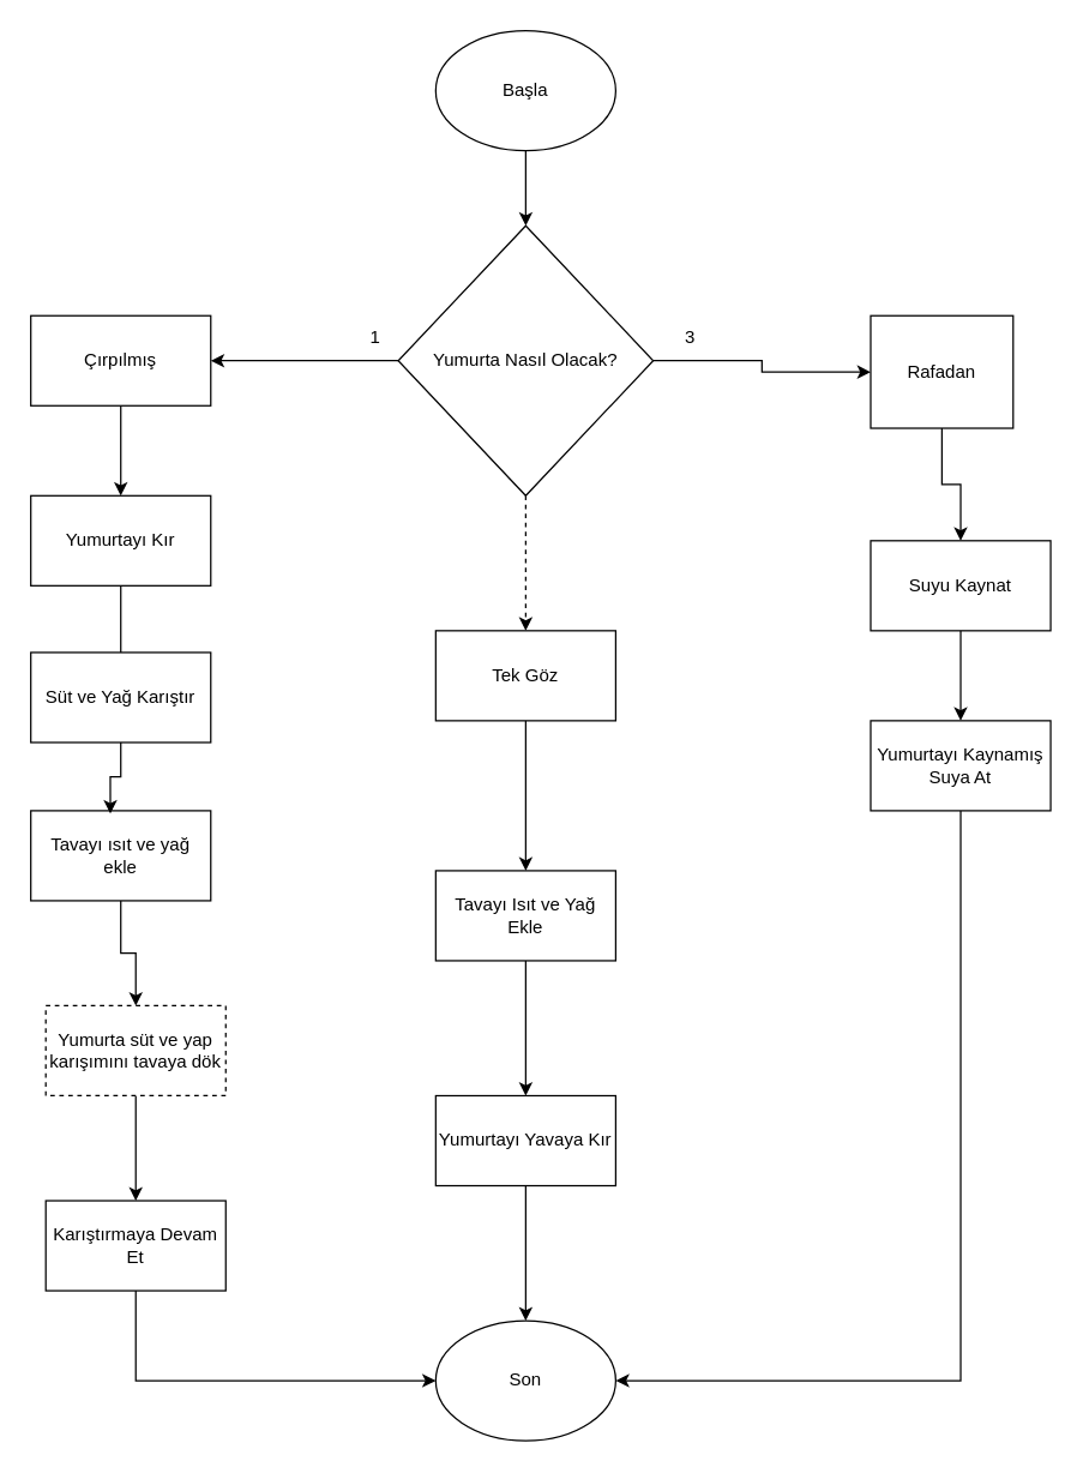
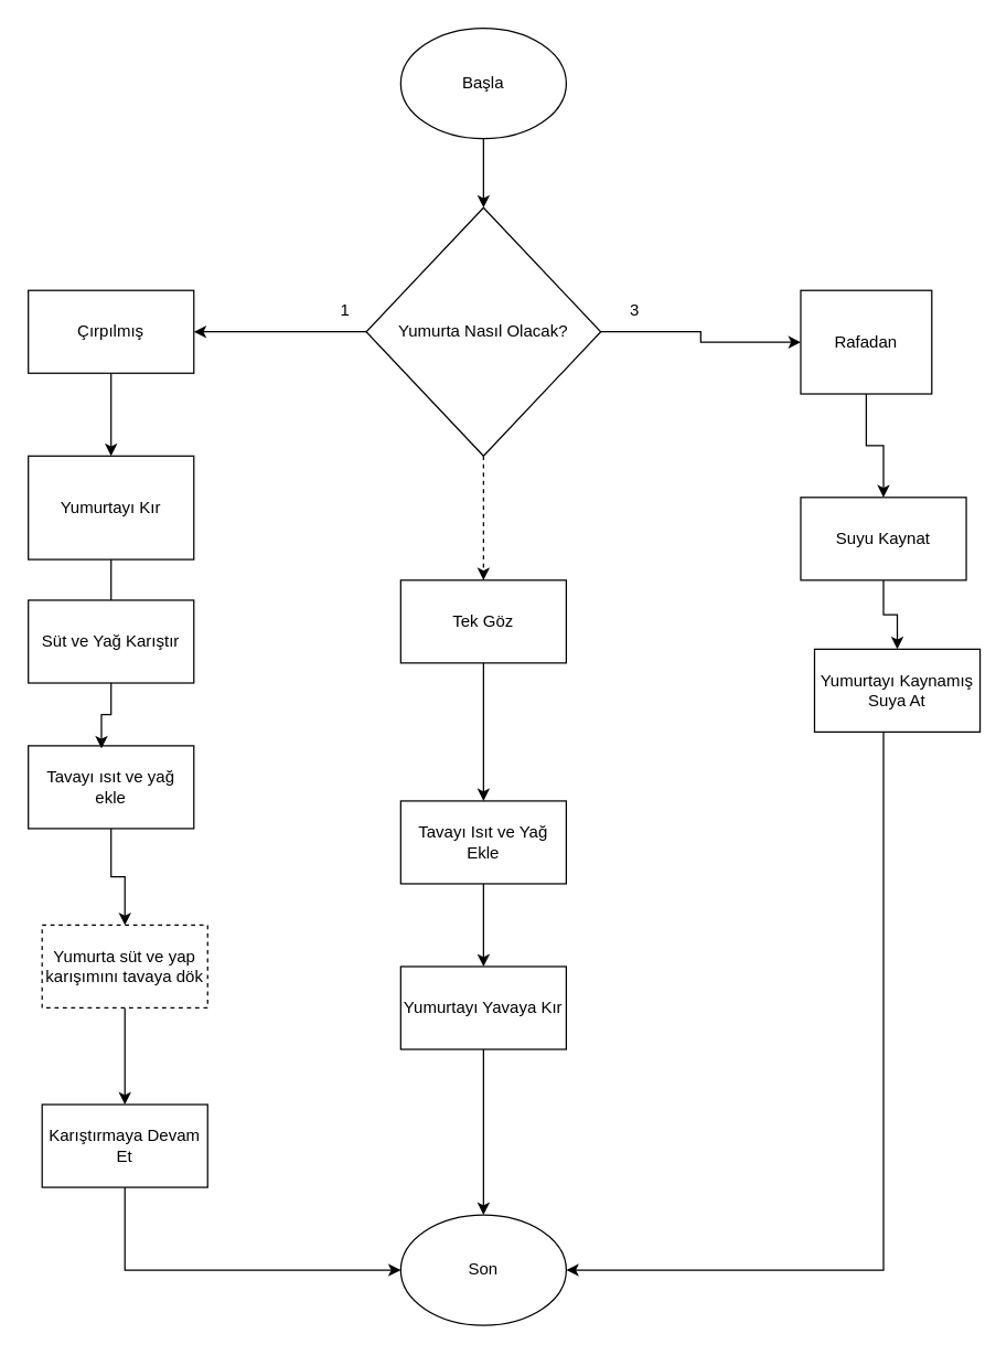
- <mxCell id="17" value="Yumurtayı Kır" style="rounded=0;whiteSpace=wrap;html=1;" vertex="1" parent="1"><mxGeometry x="20" y="330" width="120" height="60" as="geometry" /></mxCell>
+ <mxCell id="17" value="Yumurtayı Kır" style="rounded=0;whiteSpace=wrap;html=1;" vertex="1" parent="1"><mxGeometry x="20" y="330" width="120" height="75" as="geometry" /></mxCell>
- <mxCell id="34" value="Yumurtayı Kaynamış Suya At" style="rounded=0;whiteSpace=wrap;html=1;" vertex="1" parent="1"><mxGeometry x="580" y="480" width="120" height="60" as="geometry" /></mxCell>
+ <mxCell id="34" value="Yumurtayı Kaynamış Suya At" style="rounded=0;whiteSpace=wrap;html=1;" vertex="1" parent="1"><mxGeometry x="590" y="470" width="120" height="60" as="geometry" /></mxCell>
- <mxCell id="30" value="Yumurtayı Yavaya Kır" style="rounded=0;whiteSpace=wrap;html=1;" vertex="1" parent="1"><mxGeometry x="290" y="730" width="120" height="60" as="geometry" /></mxCell>
+ <mxCell id="30" value="Yumurtayı Yavaya Kır" style="rounded=0;whiteSpace=wrap;html=1;" vertex="1" parent="1"><mxGeometry x="290" y="700" width="120" height="60" as="geometry" /></mxCell>
